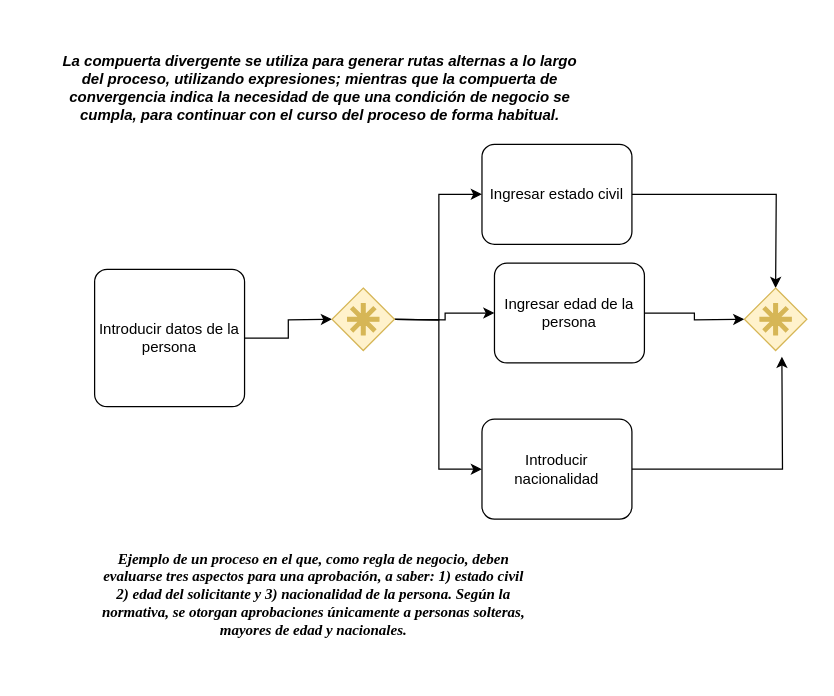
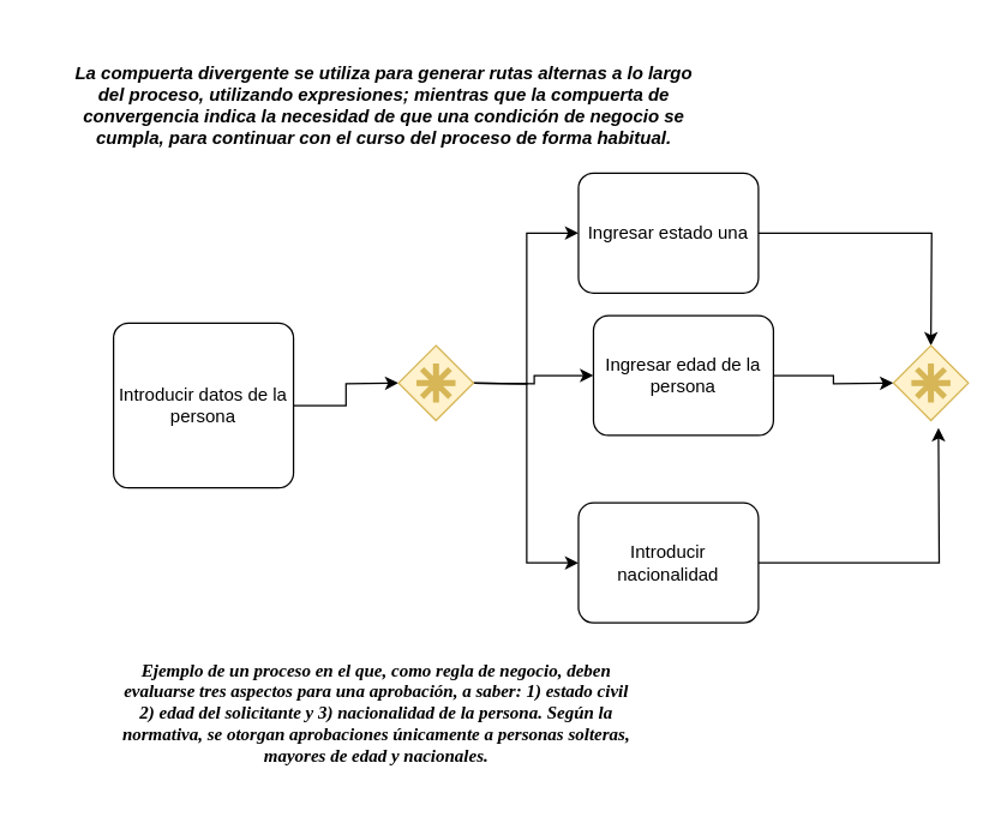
- <mxCell id="11" value="Ingresar estado civil" style="points=[[0.25,0,0],[0.5,0,0],[0.75,0,0],[1,0.25,0],[1,0.5,0],[1,0.75,0],[0.75,1,0],[0.5,1,0],[0.25,1,0],[0,0.75,0],[0,0.5,0],[0,0.25,0]];shape=mxgraph.bpmn.task;whiteSpace=wrap;rectStyle=rounded;size=10;taskMarker=abstract;" vertex="1" parent="1"><mxGeometry x="385" y="115" width="120" height="80" as="geometry" /></mxCell>
+ <mxCell id="11" value="Ingresar estado una" style="points=[[0.25,0,0],[0.5,0,0],[0.75,0,0],[1,0.25,0],[1,0.5,0],[1,0.75,0],[0.75,1,0],[0.5,1,0],[0.25,1,0],[0,0.75,0],[0,0.5,0],[0,0.25,0]];shape=mxgraph.bpmn.task;whiteSpace=wrap;rectStyle=rounded;size=10;taskMarker=abstract;" vertex="1" parent="1"><mxGeometry x="385" y="115" width="120" height="80" as="geometry" /></mxCell>
